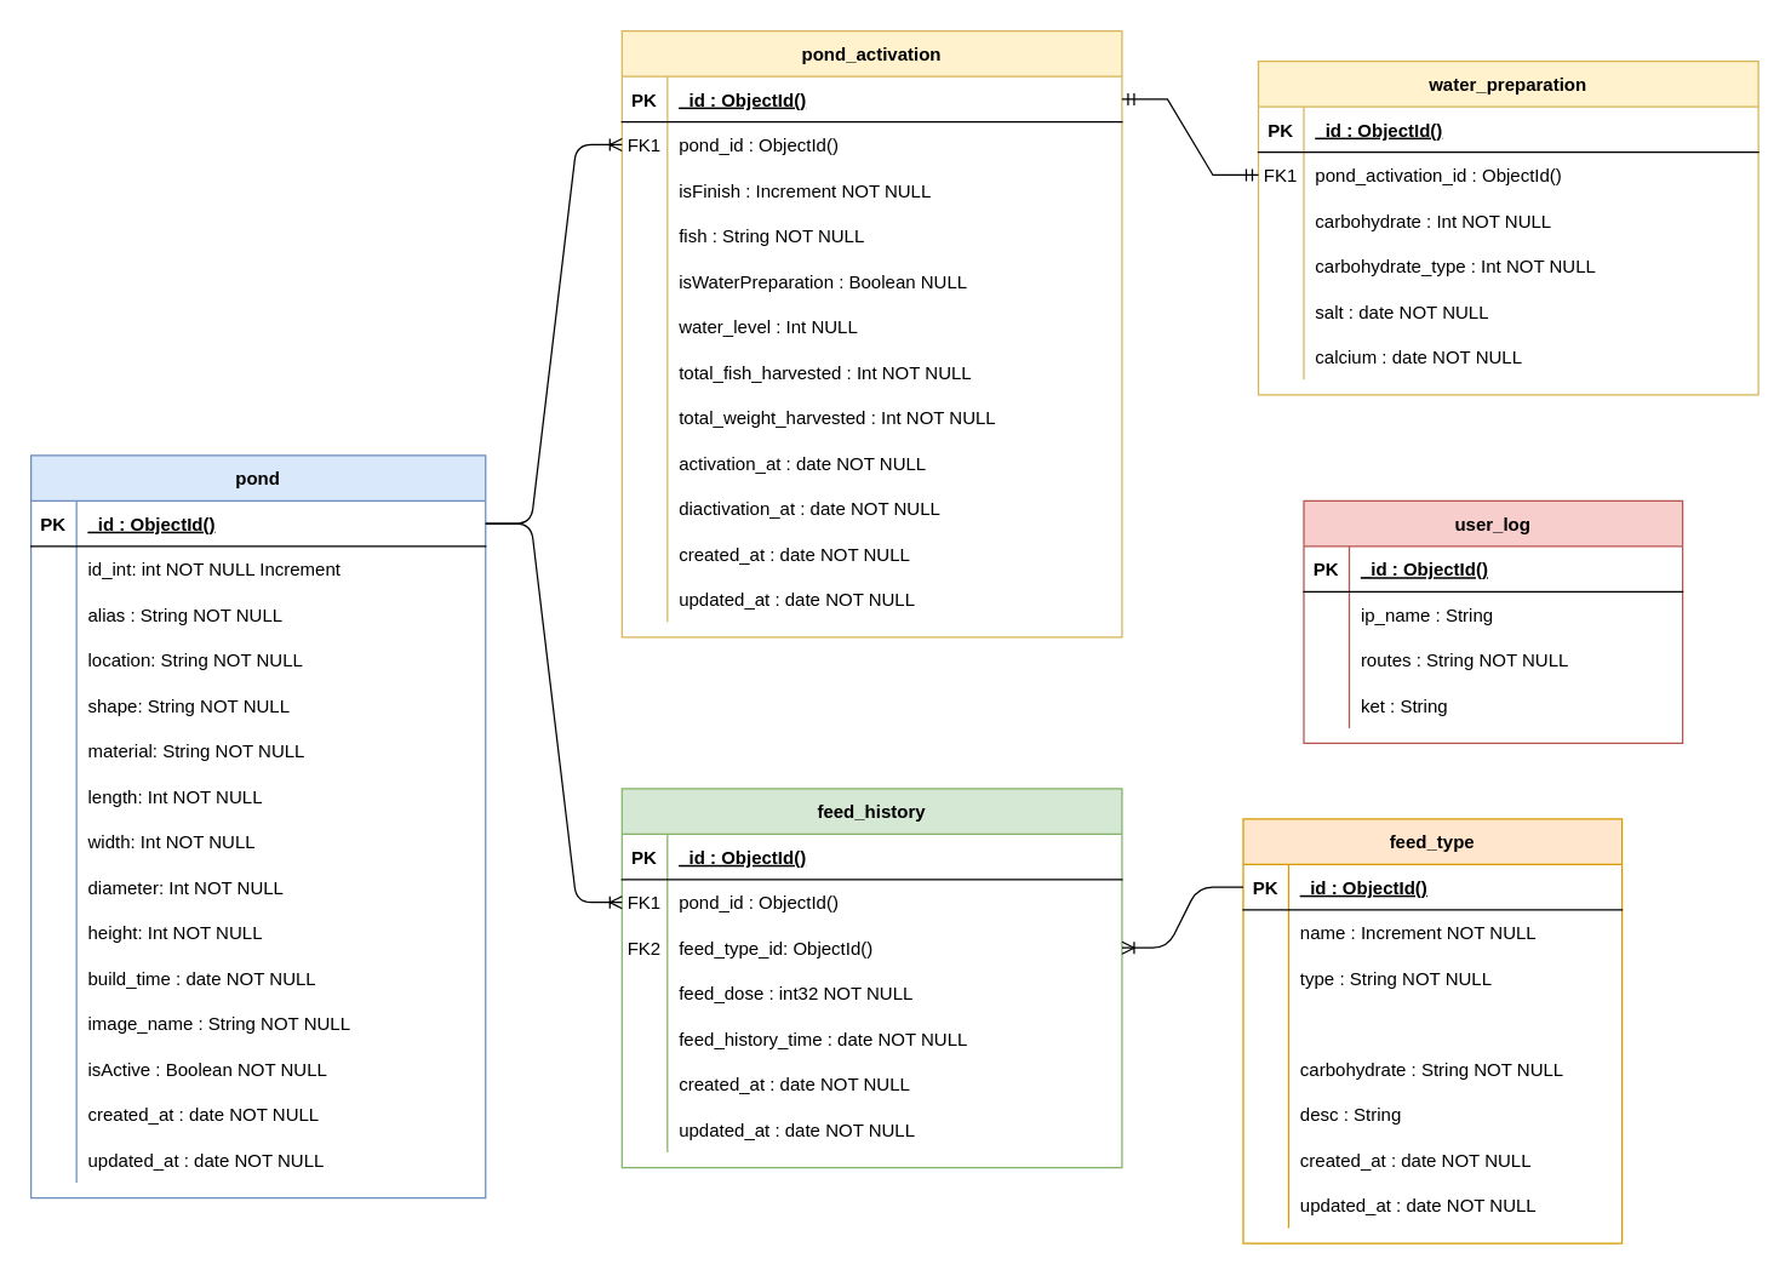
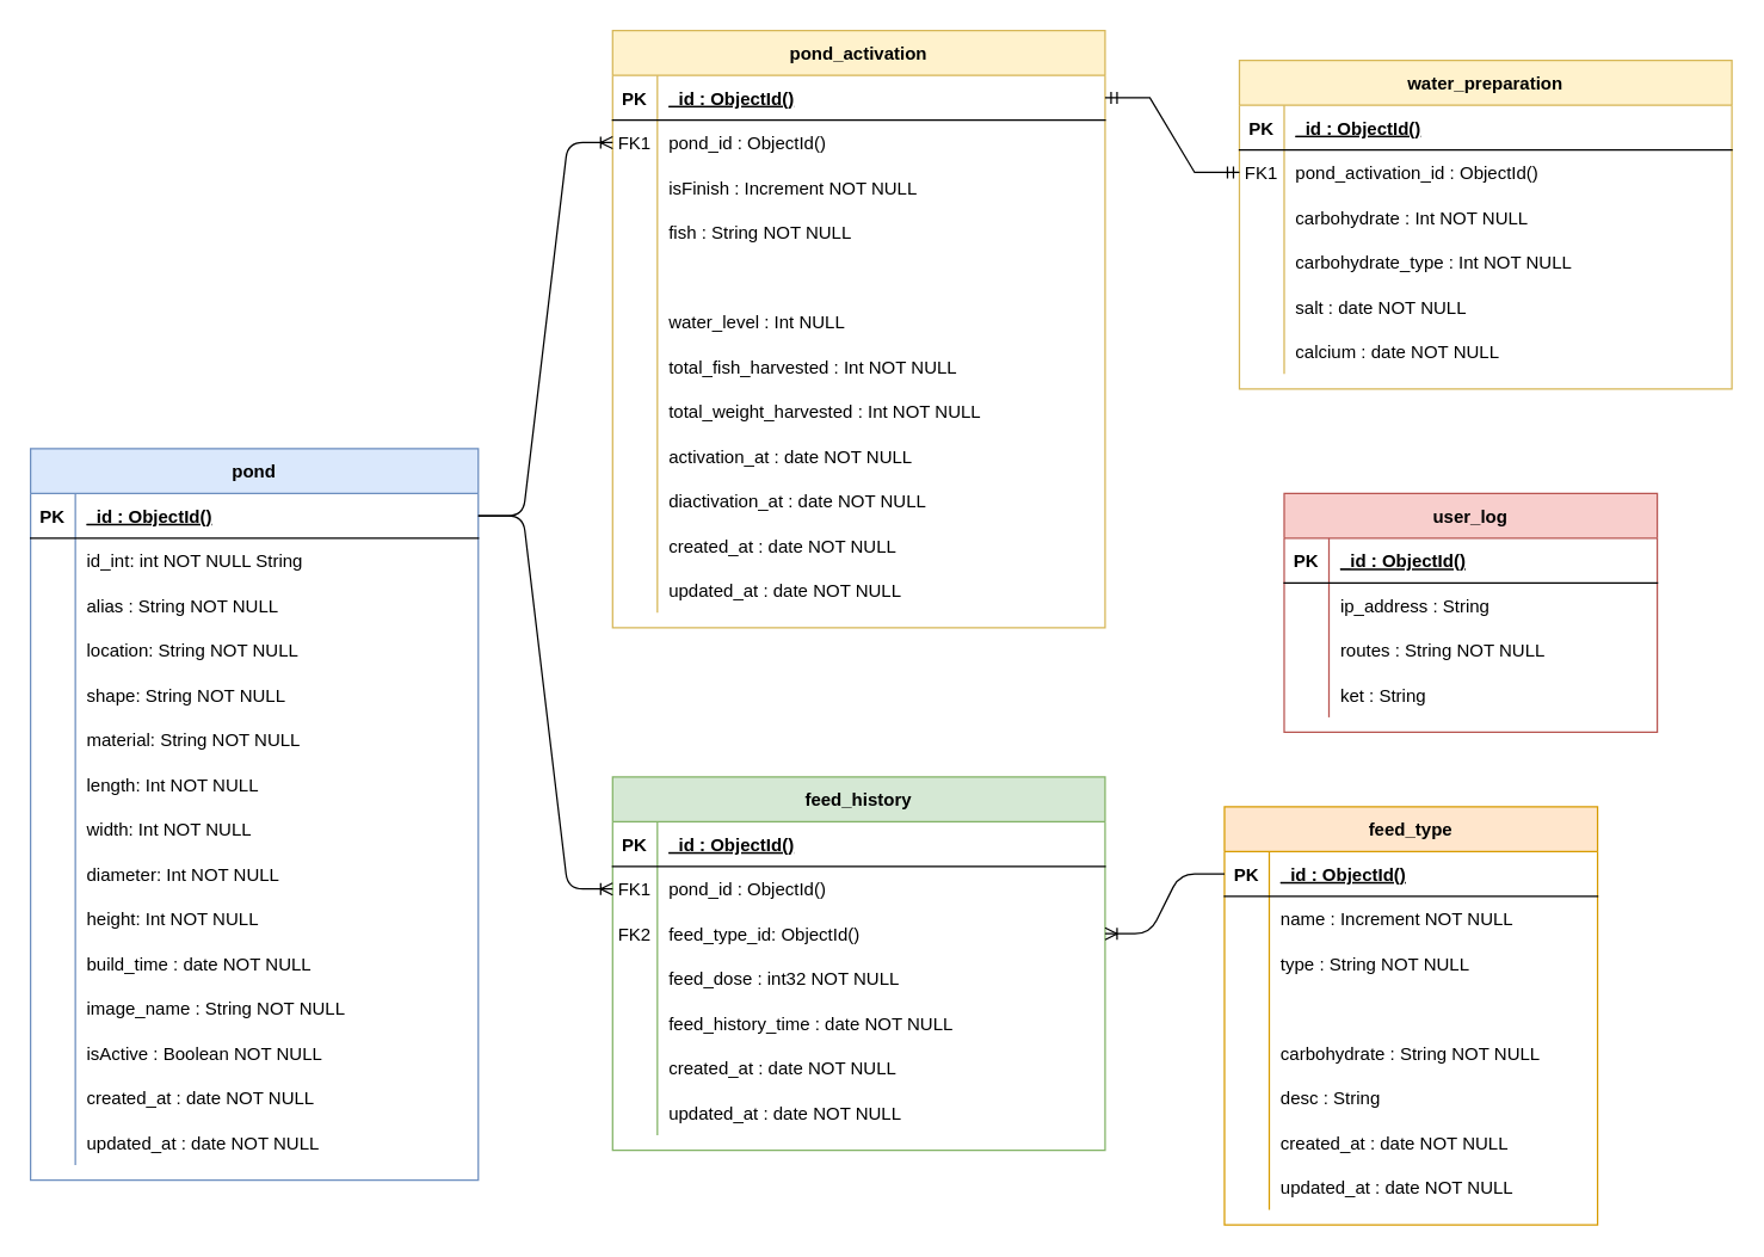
- <mxCell id="124" value="isWaterPreparation : Boolean NULL" style="shape=partialRectangle;overflow=hidden;connectable=0;fillColor=none;top=0;left=0;bottom=0;right=0;align=left;spacingLeft=6;" parent="122" vertex="1"><mxGeometry x="30" width="300" height="30" as="geometry"><mxRectangle width="300" height="30" as="alternateBounds" /></mxGeometry></mxCell>
- <mxCell id="54" value="id_int: int NOT NULL Increment" style="shape=partialRectangle;overflow=hidden;connectable=0;fillColor=none;top=0;left=0;bottom=0;right=0;align=left;spacingLeft=6;" parent="52" vertex="1"><mxGeometry x="30" width="270" height="30" as="geometry"><mxRectangle width="270" height="30" as="alternateBounds" /></mxGeometry></mxCell>
+ <mxCell id="54" value="id_int: int NOT NULL String" style="shape=partialRectangle;overflow=hidden;connectable=0;fillColor=none;top=0;left=0;bottom=0;right=0;align=left;spacingLeft=6;" parent="52" vertex="1"><mxGeometry x="30" width="270" height="30" as="geometry"><mxRectangle width="270" height="30" as="alternateBounds" /></mxGeometry></mxCell>
- <mxCell id="101" value="ip_name : String" style="shape=partialRectangle;overflow=hidden;connectable=0;fillColor=none;top=0;left=0;bottom=0;right=0;align=left;spacingLeft=6;" parent="99" vertex="1"><mxGeometry x="30" width="220" height="30" as="geometry"><mxRectangle width="220" height="30" as="alternateBounds" /></mxGeometry></mxCell>
+ <mxCell id="101" value="ip_address : String" style="shape=partialRectangle;overflow=hidden;connectable=0;fillColor=none;top=0;left=0;bottom=0;right=0;align=left;spacingLeft=6;" parent="99" vertex="1"><mxGeometry x="30" width="220" height="30" as="geometry"><mxRectangle width="220" height="30" as="alternateBounds" /></mxGeometry></mxCell>
